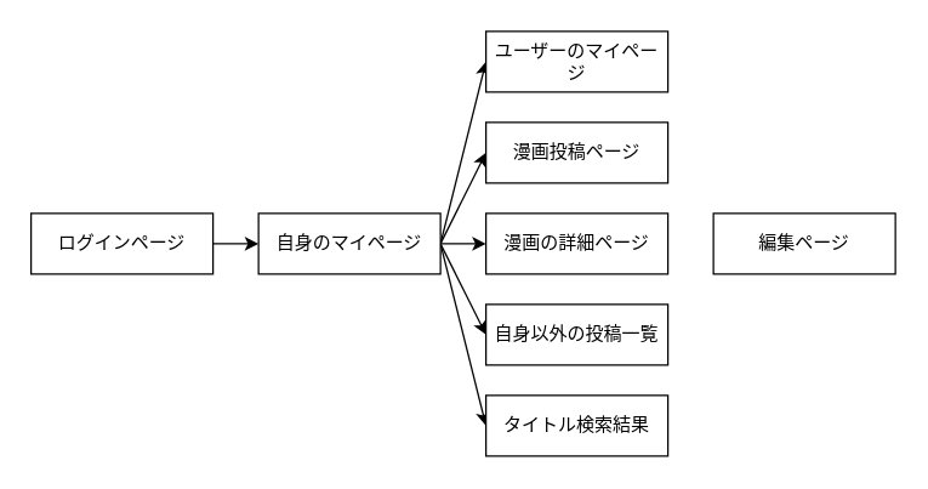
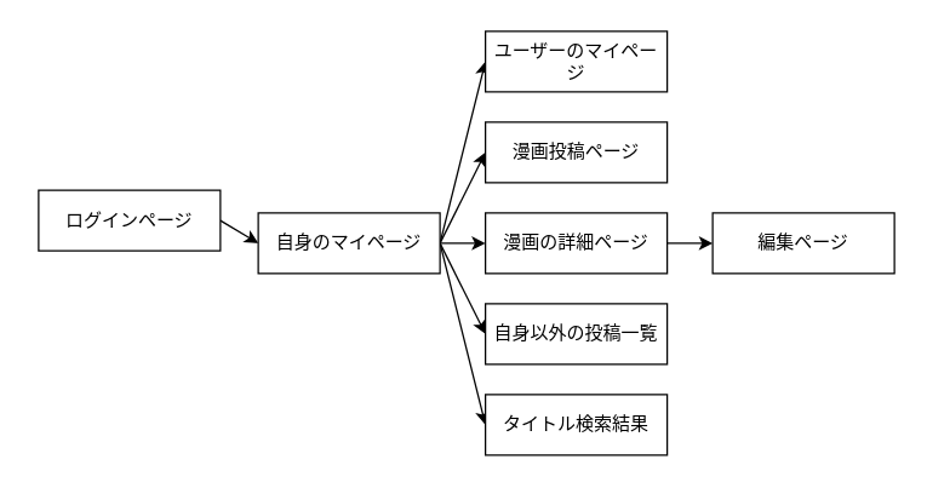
- <mxCell id="3" value="ログインページ" style="whiteSpace=wrap;html=1;align=center;" vertex="1" parent="1"><mxGeometry x="20" y="140" width="120" height="40" as="geometry" /></mxCell>
+ <mxCell id="3" value="ログインページ" style="whiteSpace=wrap;html=1;align=center;" vertex="1" parent="1"><mxGeometry x="25" y="125" width="120" height="40" as="geometry" /></mxCell>
+ <mxCell id="13" style="edgeStyle=none;html=1;exitX=1;exitY=0.5;exitDx=0;exitDy=0;entryX=0;entryY=0.5;entryDx=0;entryDy=0;" edge="1" parent="1" source="14" target="16"><mxGeometry relative="1" as="geometry" /></mxCell>
